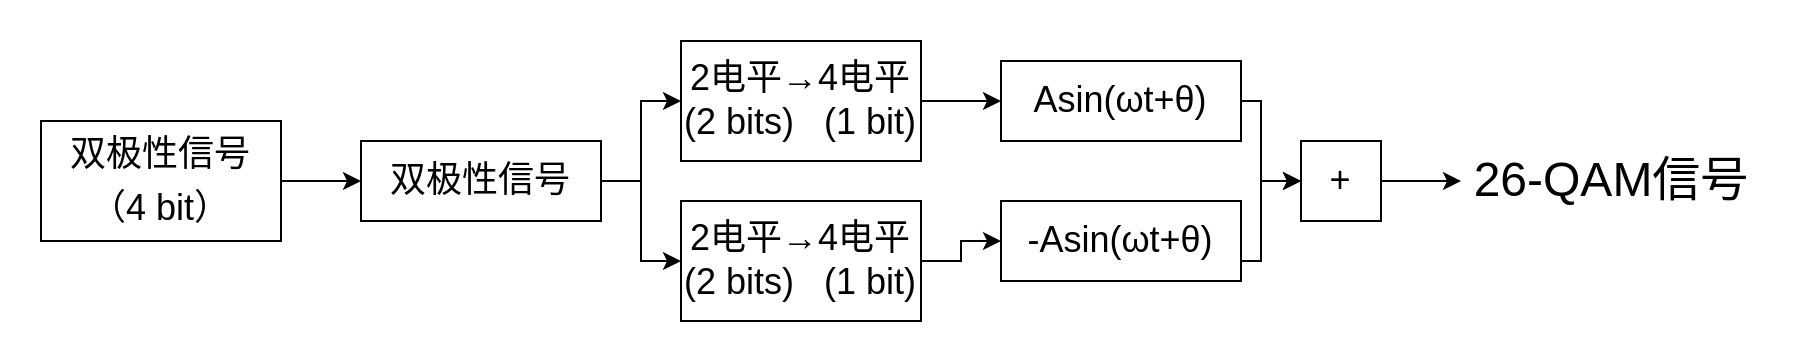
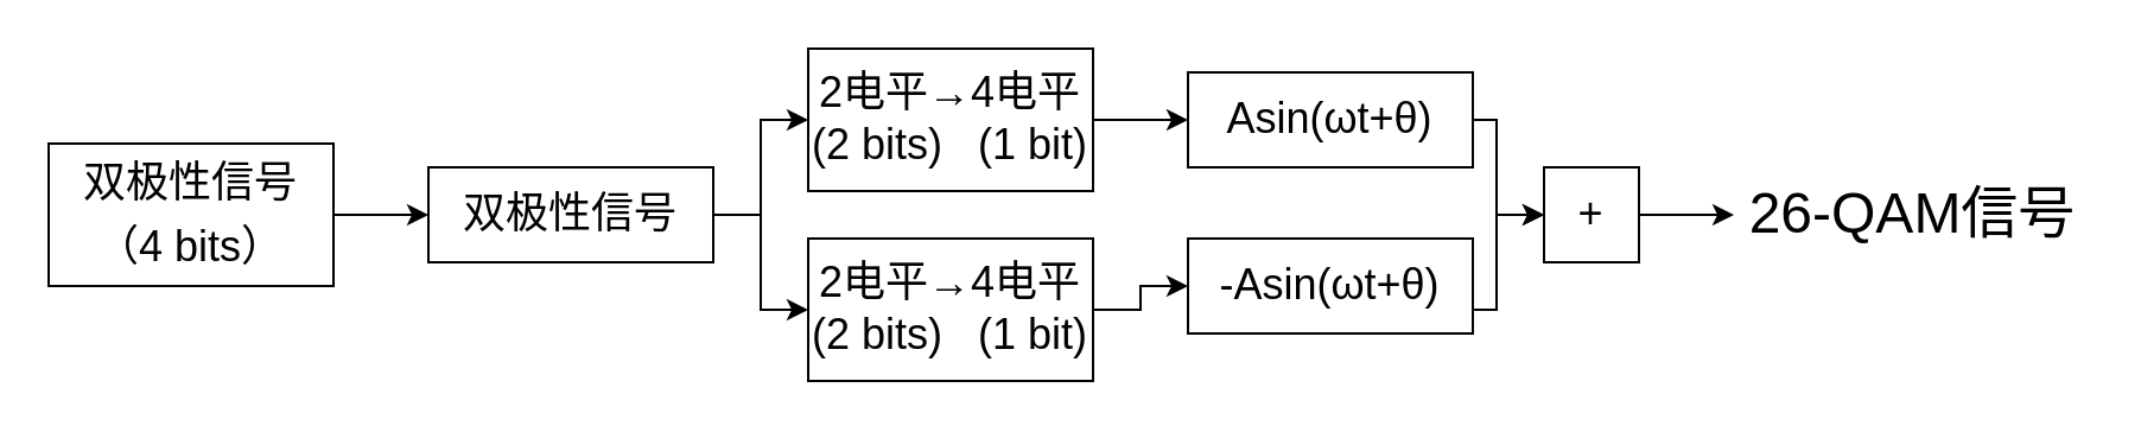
- <mxCell id="3" value="&lt;font style=&quot;font-size: 18px ; line-height: 150%&quot;&gt;双极性信号&lt;br&gt;（4 bit）&lt;br&gt;&lt;/font&gt;" style="whiteSpace=wrap;html=1;" vertex="1" parent="1"><mxGeometry x="20" y="60" width="120" height="60" as="geometry" /></mxCell>
+ <mxCell id="3" value="&lt;font style=&quot;font-size: 18px ; line-height: 150%&quot;&gt;双极性信号&lt;br&gt;（4 bits）&lt;br&gt;&lt;/font&gt;" style="whiteSpace=wrap;html=1;" vertex="1" parent="1"><mxGeometry x="20" y="60" width="120" height="60" as="geometry" /></mxCell>
